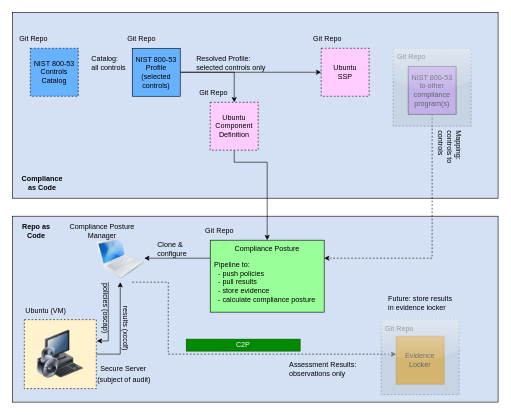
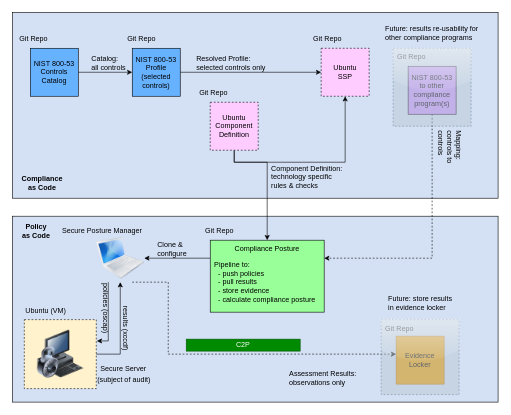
+ <mxCell id="34" value="Future: results re-usability for other compliance programs" style="text;html=1;align=left;verticalAlign=middle;whiteSpace=wrap;rounded=0;" parent="1" vertex="1"><mxGeometry x="640" y="40" width="160" height="30" as="geometry" /></mxCell>
- <mxCell id="10" value="NIST 800-53&lt;div&gt;Controls Catalog&lt;/div&gt;" style="whiteSpace=wrap;html=1;aspect=fixed;fillColor=light-dark(#66B2FF,var(--ge-dark-color, #121212));dashed=1;" parent="1" vertex="1"><mxGeometry x="50" y="80" width="80" height="80" as="geometry" /></mxCell>
+ <mxCell id="10" value="NIST 800-53&lt;div&gt;Controls Catalog&lt;/div&gt;" style="whiteSpace=wrap;html=1;aspect=fixed;fillColor=light-dark(#66B2FF,var(--ge-dark-color, #121212));" parent="1" vertex="1"><mxGeometry x="50" y="80" width="80" height="80" as="geometry" /></mxCell>
+ <mxCell id="9" style="edgeStyle=orthogonalEdgeStyle;rounded=0;orthogonalLoop=1;jettySize=auto;html=1;exitX=1;exitY=0.5;exitDx=0;exitDy=0;entryX=0;entryY=0.5;entryDx=0;entryDy=0;" parent="1" source="10" target="13" edge="1"><mxGeometry relative="1" as="geometry" /></mxCell>
- <mxCell id="12" style="edgeStyle=orthogonalEdgeStyle;rounded=0;orthogonalLoop=1;jettySize=auto;html=1;exitX=1;exitY=0.5;exitDx=0;exitDy=0;entryX=0.5;entryY=0;entryDx=0;entryDy=0;" parent="1" source="13" target="18" edge="1"><mxGeometry relative="1" as="geometry" /></mxCell>
+ <mxCell id="16" style="edgeStyle=orthogonalEdgeStyle;rounded=0;orthogonalLoop=1;jettySize=auto;html=1;exitX=0.5;exitY=1;exitDx=0;exitDy=0;entryX=0.5;entryY=1;entryDx=0;entryDy=0;" parent="1" source="18" target="19" edge="1"><mxGeometry relative="1" as="geometry" /></mxCell>
+ <mxCell id="42" value="Component Definition:&lt;div&gt;technology specific&lt;/div&gt;&lt;div&gt;rules &amp;amp; checks&lt;/div&gt;" style="text;html=1;align=left;verticalAlign=middle;whiteSpace=wrap;rounded=0;" parent="1" vertex="1"><mxGeometry x="450" y="280" width="130" height="30" as="geometry" /></mxCell>
- <mxCell id="35" value="Repo as Code" style="text;html=1;align=center;verticalAlign=middle;whiteSpace=wrap;rounded=0;fontStyle=1" parent="1" vertex="1"><mxGeometry x="35" y="370" width="50" height="30" as="geometry" /></mxCell>
+ <mxCell id="35" value="Policy as Code" style="text;html=1;align=center;verticalAlign=middle;whiteSpace=wrap;rounded=0;fontStyle=1" parent="1" vertex="1"><mxGeometry x="35" y="370" width="50" height="30" as="geometry" /></mxCell>
- <mxCell id="52" value="Compliance Posture Manager" style="text;html=1;align=center;verticalAlign=middle;whiteSpace=wrap;rounded=0;" parent="1" vertex="1"><mxGeometry x="100" y="370" width="140" height="30" as="geometry" /></mxCell>
+ <mxCell id="52" value="Secure Posture Manager" style="text;html=1;align=center;verticalAlign=middle;whiteSpace=wrap;rounded=0;" parent="1" vertex="1"><mxGeometry x="100" y="370" width="140" height="30" as="geometry" /></mxCell>
- <mxCell id="24" value="Assessment Results:&lt;div&gt;observations only&lt;/div&gt;" style="text;html=1;align=left;verticalAlign=middle;whiteSpace=wrap;rounded=0;" parent="1" vertex="1"><mxGeometry x="480" y="600" width="140" height="30" as="geometry" /></mxCell>
+ <mxCell id="24" value="Assessment Results:&lt;div&gt;observations only&lt;/div&gt;" style="text;html=1;align=left;verticalAlign=middle;whiteSpace=wrap;rounded=0;" parent="1" vertex="1"><mxGeometry x="480" y="615" width="140" height="30" as="geometry" /></mxCell>
